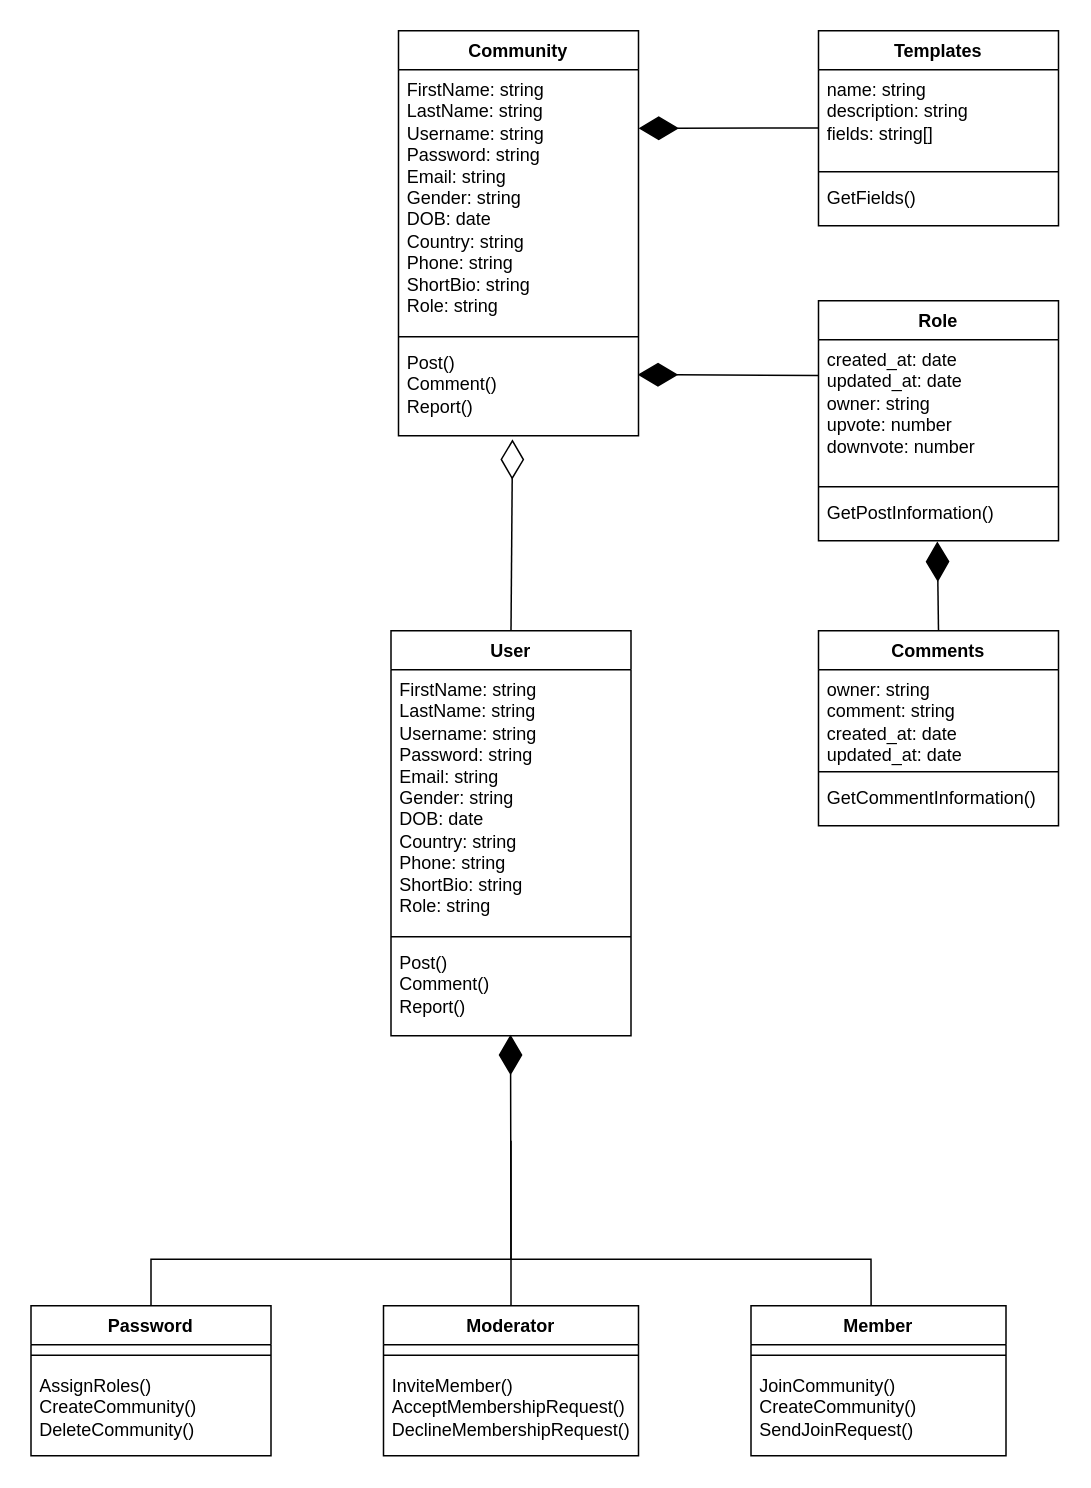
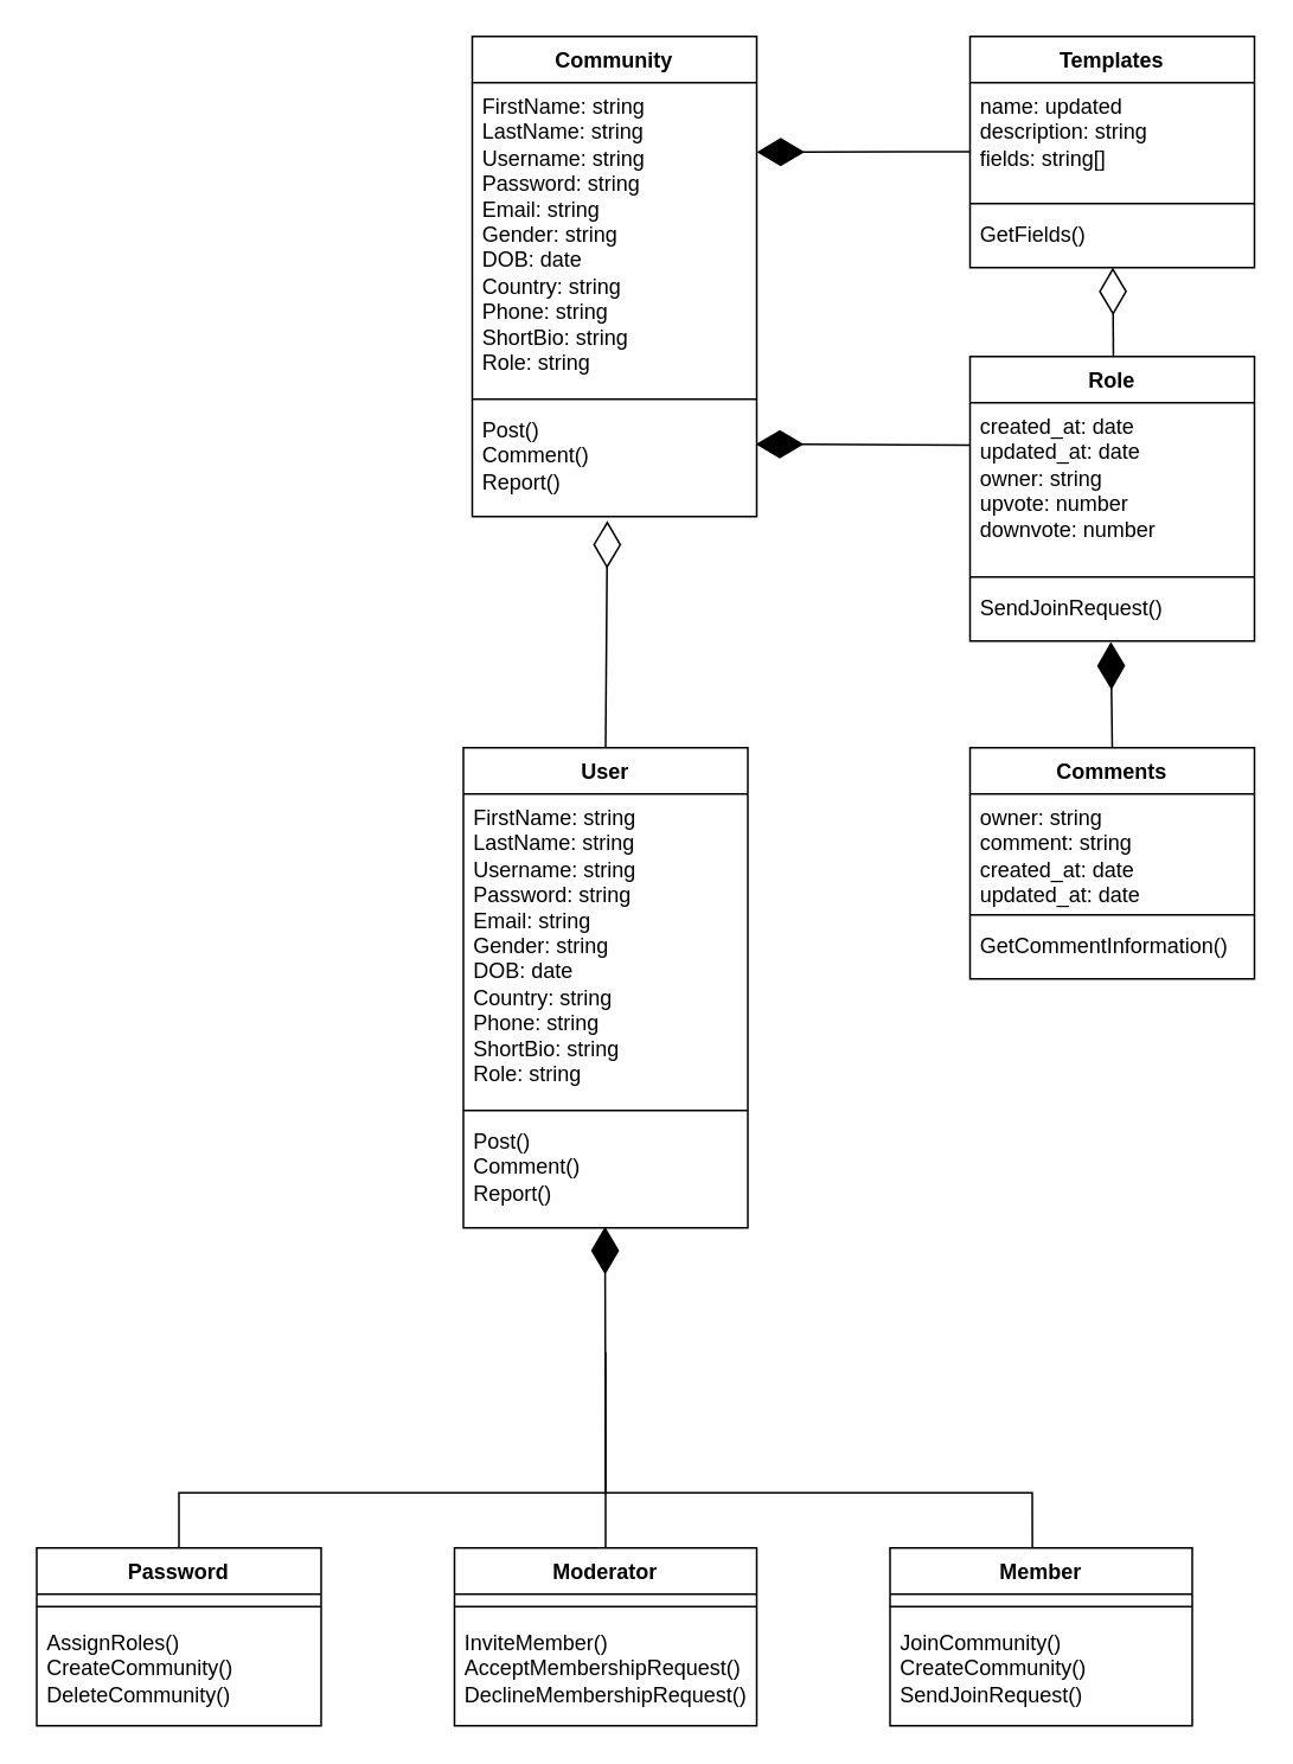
- <mxCell id="24" value="name: string&lt;br&gt;description: string&lt;br&gt;fields: string[]" style="text;strokeColor=none;fillColor=none;align=left;verticalAlign=top;spacingLeft=4;spacingRight=4;overflow=hidden;rotatable=0;points=[[0,0.5],[1,0.5]];portConstraint=eastwest;whiteSpace=wrap;html=1;" parent="23" vertex="1"><mxGeometry y="26" width="160" height="64" as="geometry" /></mxCell>
+ <mxCell id="24" value="name: updated&lt;br&gt;description: string&lt;br&gt;fields: string[]" style="text;strokeColor=none;fillColor=none;align=left;verticalAlign=top;spacingLeft=4;spacingRight=4;overflow=hidden;rotatable=0;points=[[0,0.5],[1,0.5]];portConstraint=eastwest;whiteSpace=wrap;html=1;" parent="23" vertex="1"><mxGeometry y="26" width="160" height="64" as="geometry" /></mxCell>
+ <mxCell id="33" value="" style="endArrow=diamondThin;endFill=0;endSize=24;html=1;rounded=0;entryX=0.502;entryY=0.997;entryDx=0;entryDy=0;entryPerimeter=0;exitX=0.504;exitY=0.002;exitDx=0;exitDy=0;exitPerimeter=0;" parent="1" source="28" target="26" edge="1"><mxGeometry width="160" relative="1" as="geometry"><mxPoint x="625" y="210" as="sourcePoint" /><mxPoint x="665" y="155.5" as="targetPoint" /></mxGeometry></mxCell>
- <mxCell id="31" value="GetPostInformation()" style="text;strokeColor=none;fillColor=none;align=left;verticalAlign=top;spacingLeft=4;spacingRight=4;overflow=hidden;rotatable=0;points=[[0,0.5],[1,0.5]];portConstraint=eastwest;whiteSpace=wrap;html=1;" parent="28" vertex="1"><mxGeometry y="128" width="160" height="32" as="geometry" /></mxCell>
+ <mxCell id="31" value="SendJoinRequest()" style="text;strokeColor=none;fillColor=none;align=left;verticalAlign=top;spacingLeft=4;spacingRight=4;overflow=hidden;rotatable=0;points=[[0,0.5],[1,0.5]];portConstraint=eastwest;whiteSpace=wrap;html=1;" parent="28" vertex="1"><mxGeometry y="128" width="160" height="32" as="geometry" /></mxCell>
